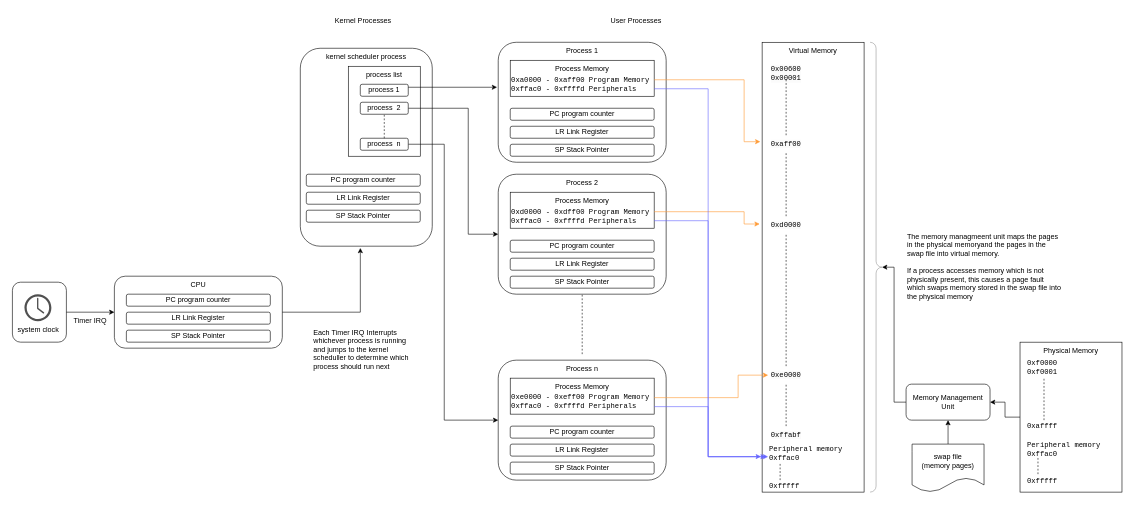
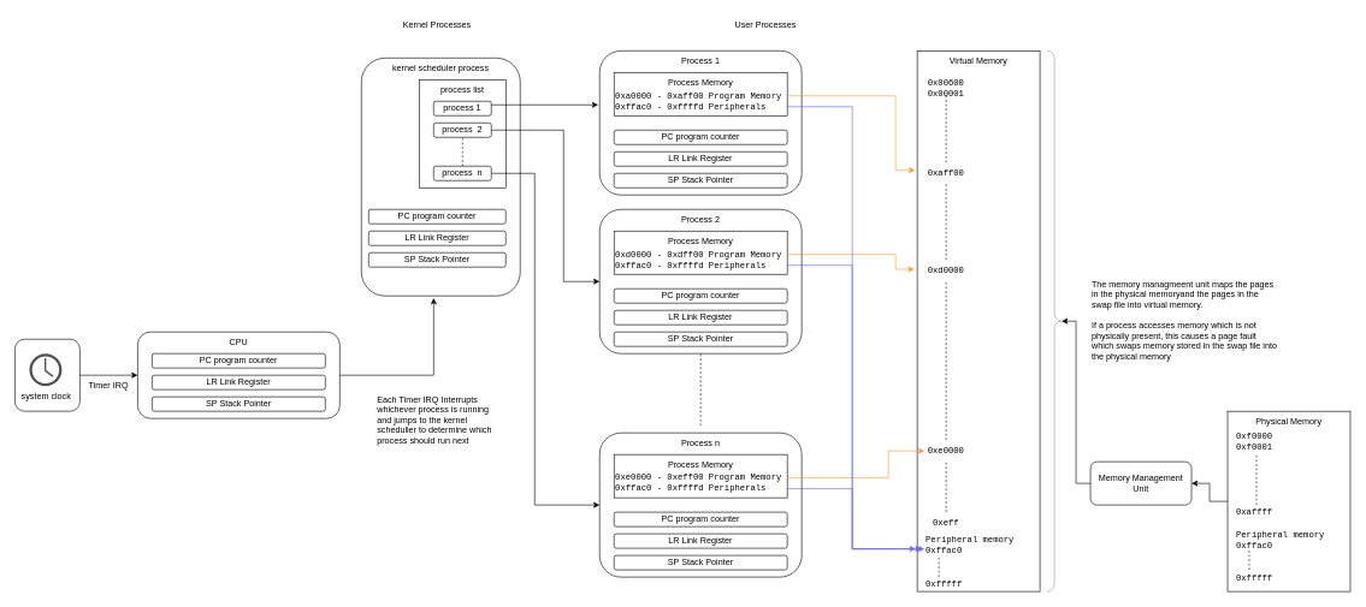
- <mxCell id="53" style="edgeStyle=orthogonalEdgeStyle;rounded=0;orthogonalLoop=1;jettySize=auto;html=1;entryX=0.5;entryY=1;entryDx=0;entryDy=0;" parent="1" source="54" target="52" edge="1"><mxGeometry relative="1" as="geometry" /></mxCell>
- <mxCell id="72" value="&lt;span style=&quot;forced-color-adjust: none; color: rgb(0, 0, 0); font-size: 12px; font-style: normal; font-variant-ligatures: normal; font-variant-caps: normal; font-weight: 400; letter-spacing: normal; orphans: 2; text-align: left; text-indent: 0px; text-transform: none; widows: 2; word-spacing: 0px; -webkit-text-stroke-width: 0px; white-space: normal; background-color: rgb(251, 251, 251); text-decoration-thickness: initial; text-decoration-style: initial; text-decoration-color: initial; font-family: &amp;quot;Courier New&amp;quot;;&quot;&gt;0xffabf&lt;/span&gt;&lt;div&gt;&lt;br&gt;&lt;/div&gt;" style="text;html=1;align=center;verticalAlign=top;whiteSpace=wrap;rounded=0;" parent="1" vertex="1"><mxGeometry x="1280" y="710" width="60" height="30" as="geometry" /></mxCell>
+ <mxCell id="72" value="&lt;span style=&quot;forced-color-adjust: none; color: rgb(0, 0, 0); font-size: 12px; font-style: normal; font-variant-ligatures: normal; font-variant-caps: normal; font-weight: 400; letter-spacing: normal; orphans: 2; text-align: left; text-indent: 0px; text-transform: none; widows: 2; word-spacing: 0px; -webkit-text-stroke-width: 0px; white-space: normal; background-color: rgb(251, 251, 251); text-decoration-thickness: initial; text-decoration-style: initial; text-decoration-color: initial; font-family: &amp;quot;Courier New&amp;quot;;&quot;&gt;0xeff&lt;/span&gt;&lt;div&gt;&lt;br&gt;&lt;/div&gt;" style="text;html=1;align=center;verticalAlign=top;whiteSpace=wrap;rounded=0;" parent="1" vertex="1"><mxGeometry x="1280" y="710" width="60" height="30" as="geometry" /></mxCell>
- <mxCell id="54" value="swap file&lt;div&gt;(memory pages)&lt;/div&gt;" style="shape=document;whiteSpace=wrap;html=1;boundedLbl=1;" parent="1" vertex="1"><mxGeometry x="1520" y="740" width="120" height="80" as="geometry" /></mxCell>
